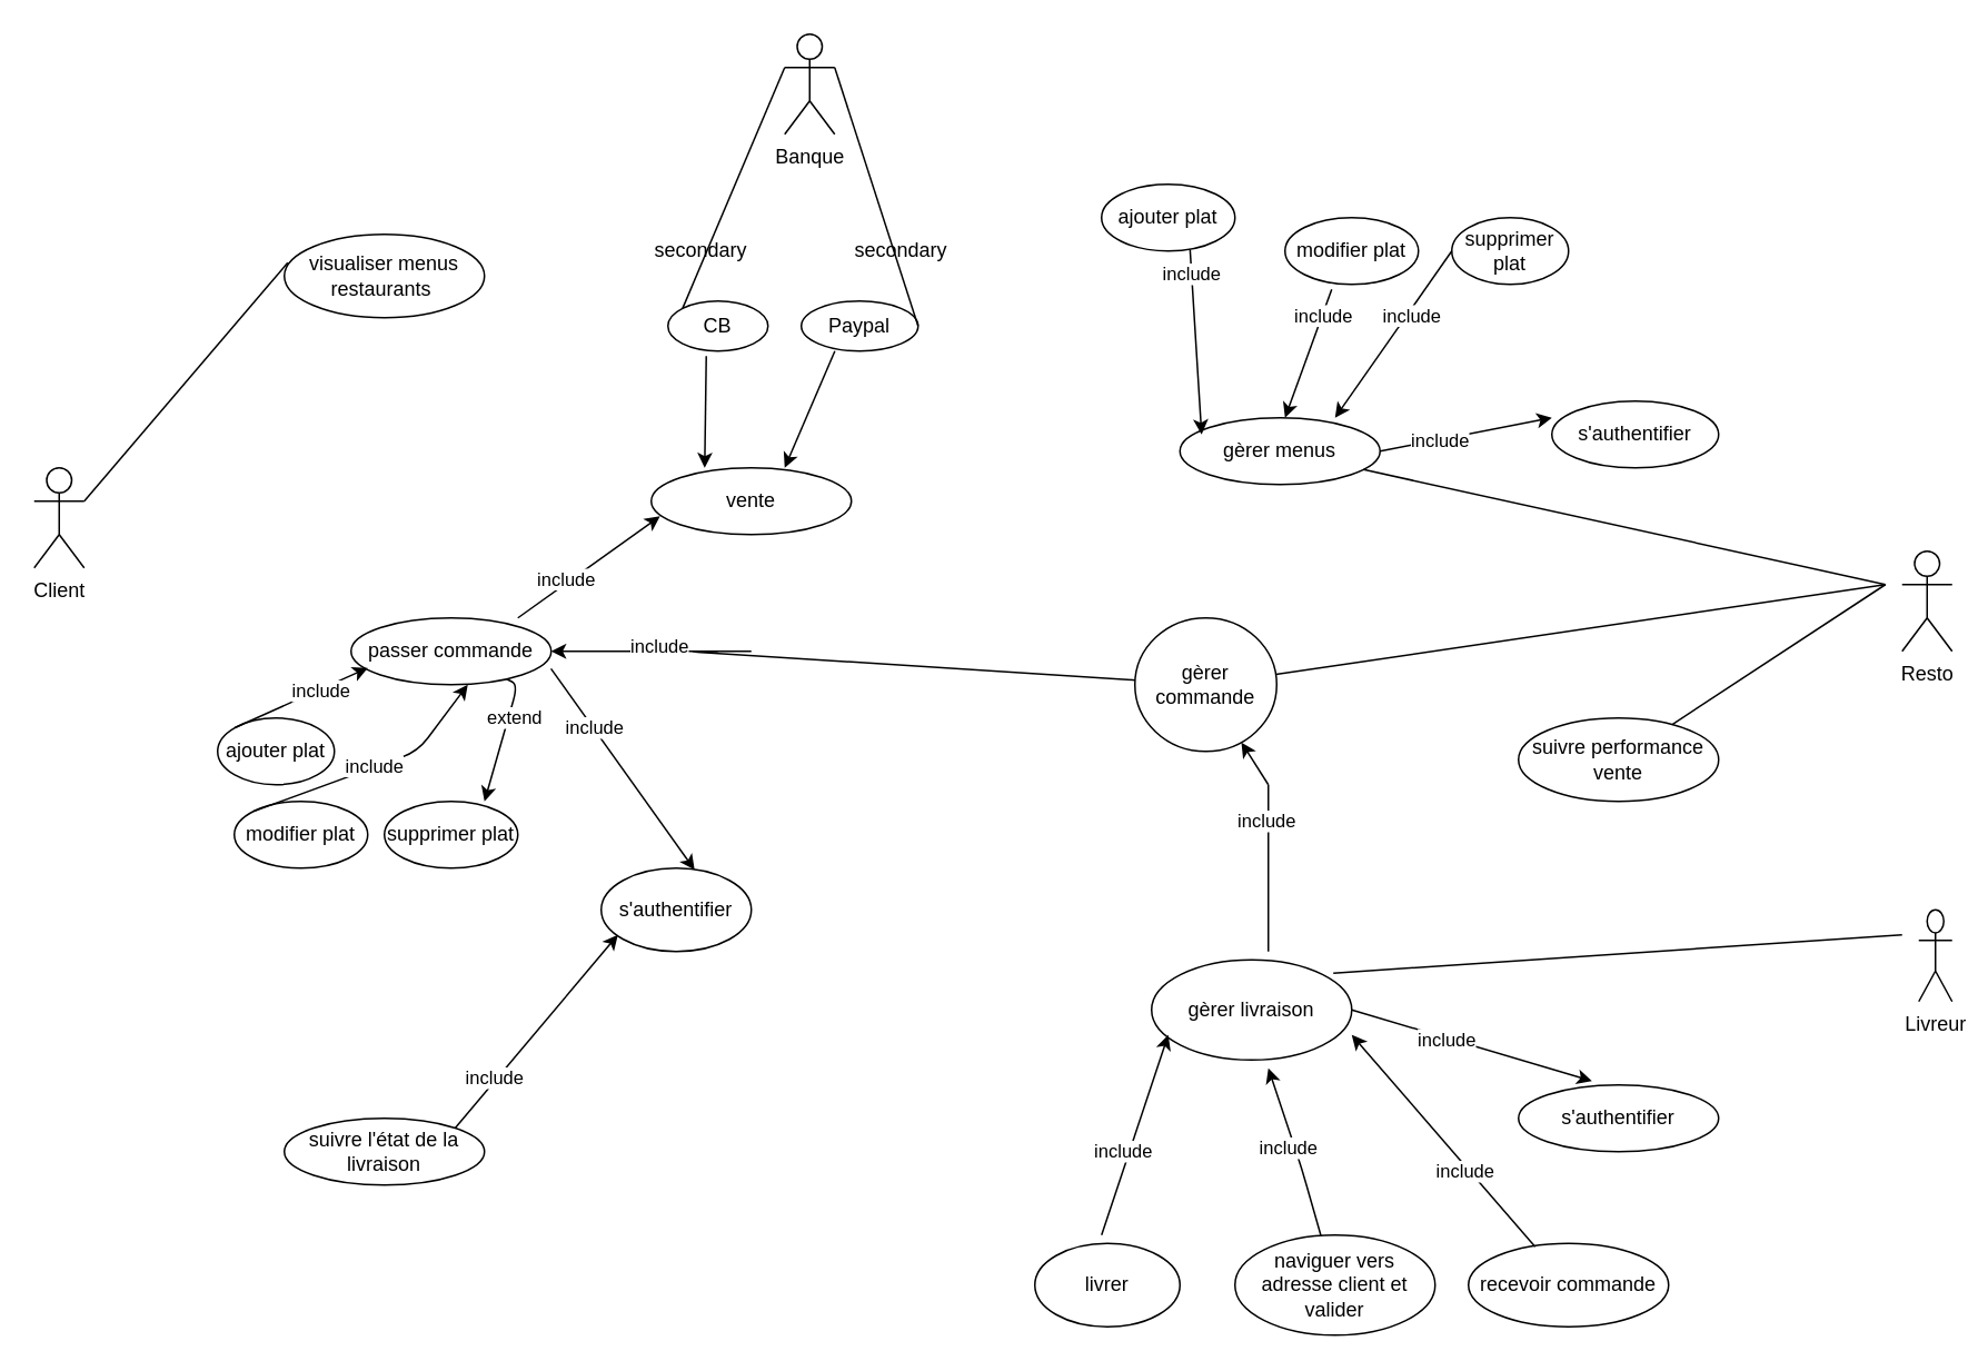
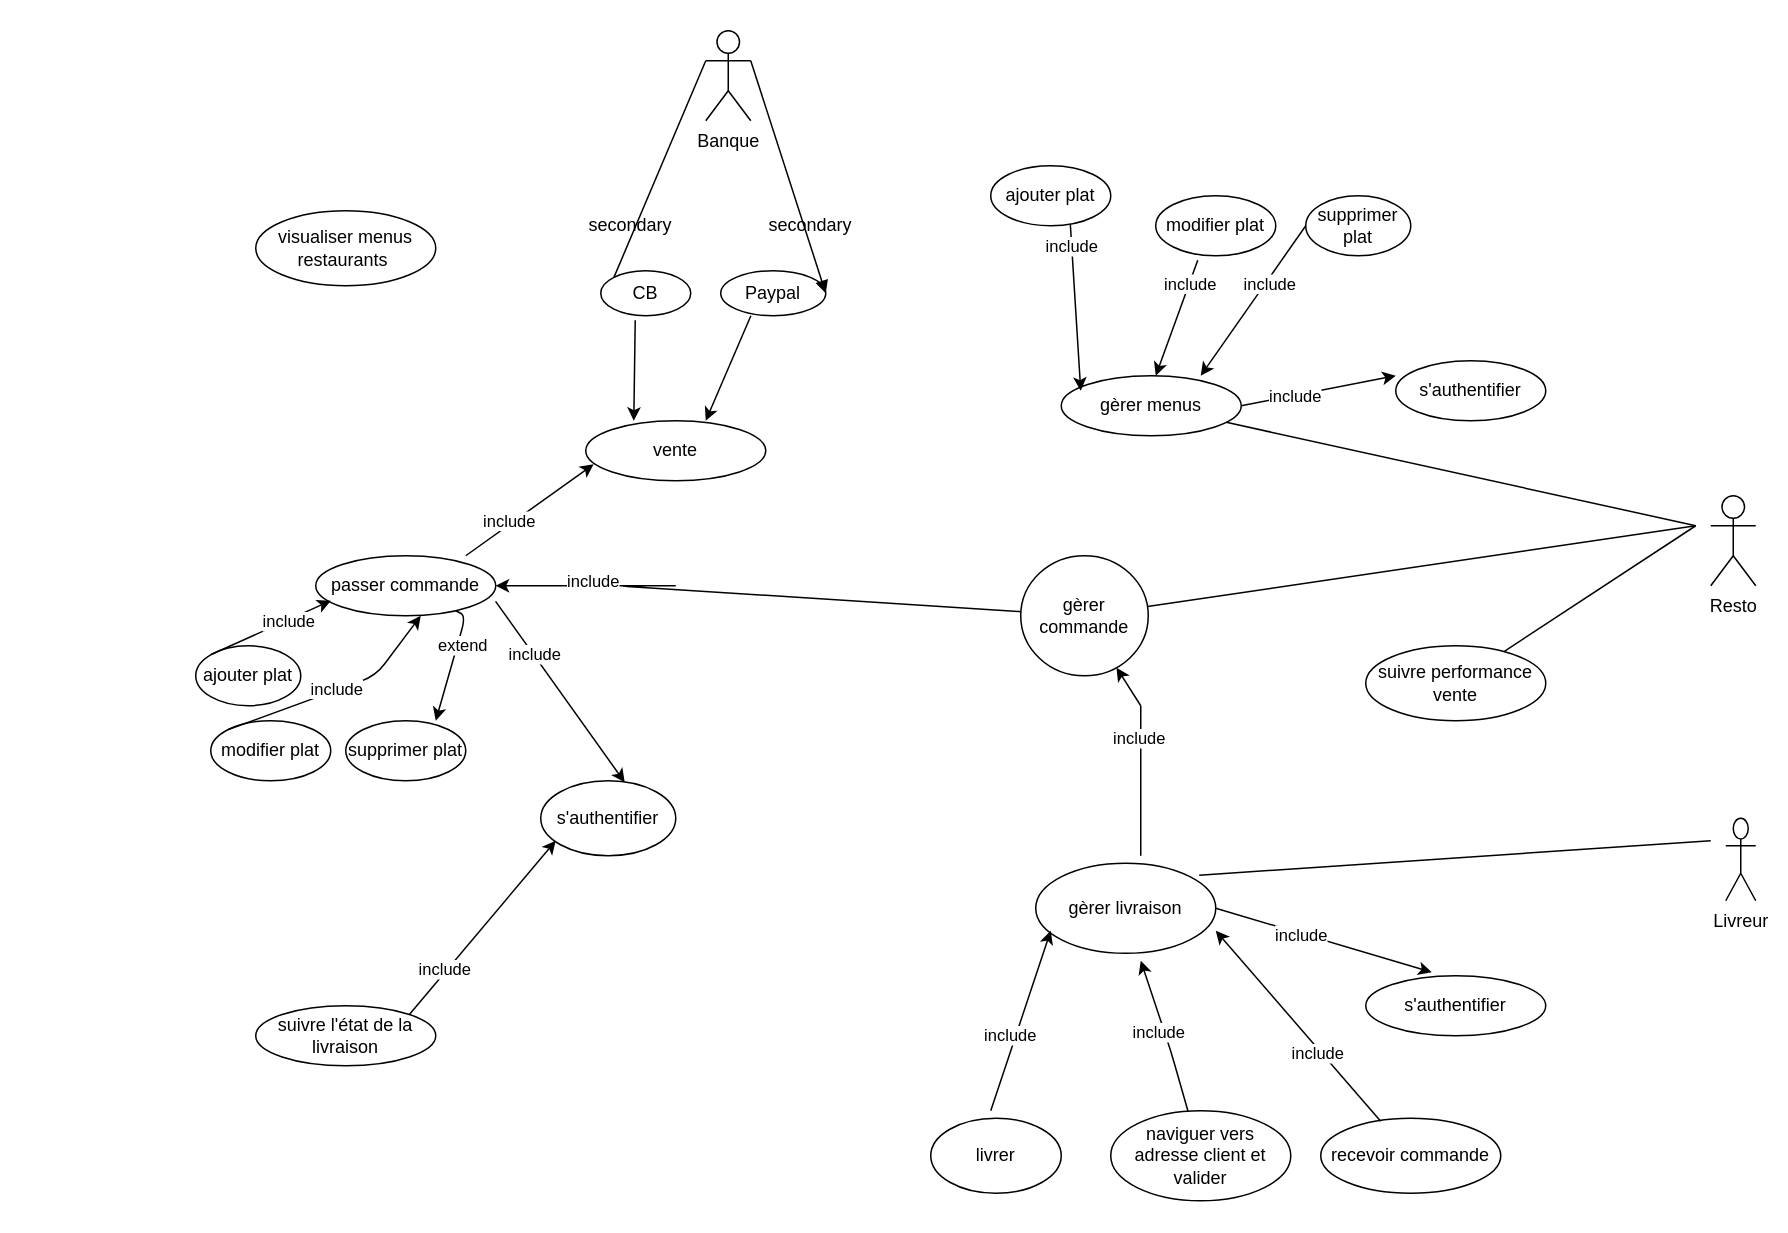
- <mxCell id="31" value="" style="endArrow=none;html=1;exitX=1;exitY=0.333;exitDx=0;exitDy=0;exitPerimeter=0;entryX=1;entryY=0.5;entryDx=0;entryDy=0;" parent="1" source="12" target="11" edge="1"><mxGeometry width="50" height="50" relative="1" as="geometry"><mxPoint x="490" y="80" as="sourcePoint" /><mxPoint x="540" y="30" as="targetPoint" /></mxGeometry></mxCell>
+ <mxCell id="31" value="" style="endArrow=block;html=1;exitX=1;exitY=0.333;exitDx=0;exitDy=0;exitPerimeter=0;entryX=1;entryY=0.5;entryDx=0;entryDy=0;" parent="1" source="12" target="11" edge="1"><mxGeometry width="50" height="50" relative="1" as="geometry"><mxPoint x="490" y="80" as="sourcePoint" /><mxPoint x="540" y="30" as="targetPoint" /></mxGeometry></mxCell>
- <mxCell id="36" value="" style="endArrow=none;html=1;entryX=0.017;entryY=0.34;entryDx=0;entryDy=0;entryPerimeter=0;exitX=1;exitY=0.333;exitDx=0;exitDy=0;exitPerimeter=0;" parent="1" source="2" target="5" edge="1"><mxGeometry width="50" height="50" relative="1" as="geometry"><mxPoint x="50" y="300" as="sourcePoint" /><mxPoint x="100" y="250" as="targetPoint" /></mxGeometry></mxCell>
- <mxCell id="2" value="Client" style="shape=umlActor;verticalLabelPosition=bottom;verticalAlign=top;html=1;outlineConnect=0;" parent="1" vertex="1"><mxGeometry x="20" y="280" width="30" height="60" as="geometry" /></mxCell>
